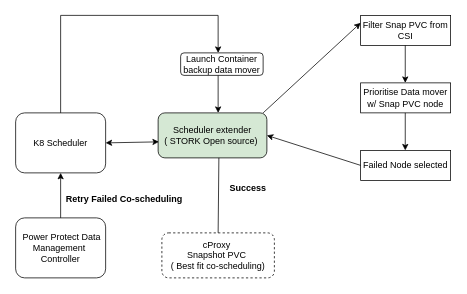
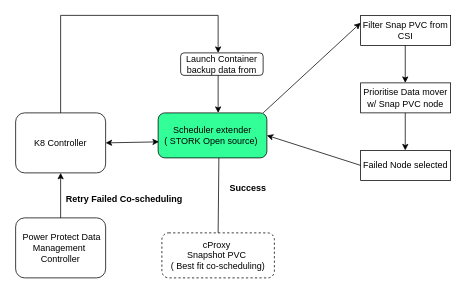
- <mxCell id="6" value="Launch Container backup data mover" style="rounded=1;whiteSpace=wrap;html=1;" vertex="1" parent="1"><mxGeometry x="240" y="70" width="110" height="30" as="geometry" /></mxCell>
+ <mxCell id="6" value="Launch Container backup data from" style="rounded=1;whiteSpace=wrap;html=1;" vertex="1" parent="1"><mxGeometry x="240" y="70" width="110" height="30" as="geometry" /></mxCell>
- <mxCell id="7" value="Scheduler extender&lt;br&gt;( STORK Open source)&amp;nbsp;" style="rounded=1;whiteSpace=wrap;html=1;fillColor=#d5e8d4;" vertex="1" parent="1"><mxGeometry x="210" y="150" width="145" height="60" as="geometry" /></mxCell>
+ <mxCell id="7" value="Scheduler extender&lt;br&gt;( STORK Open source)&amp;nbsp;" style="rounded=1;whiteSpace=wrap;html=1;fillColor=#33FF99;" vertex="1" parent="1"><mxGeometry x="210" y="150" width="145" height="60" as="geometry" /></mxCell>
- <mxCell id="2" value="K8 Scheduler" style="rounded=1;whiteSpace=wrap;html=1;" vertex="1" parent="1"><mxGeometry x="20" y="150" width="120" height="80" as="geometry" /></mxCell>
+ <mxCell id="2" value="K8 Controller" style="rounded=1;whiteSpace=wrap;html=1;" vertex="1" parent="1"><mxGeometry x="20" y="150" width="120" height="80" as="geometry" /></mxCell>
